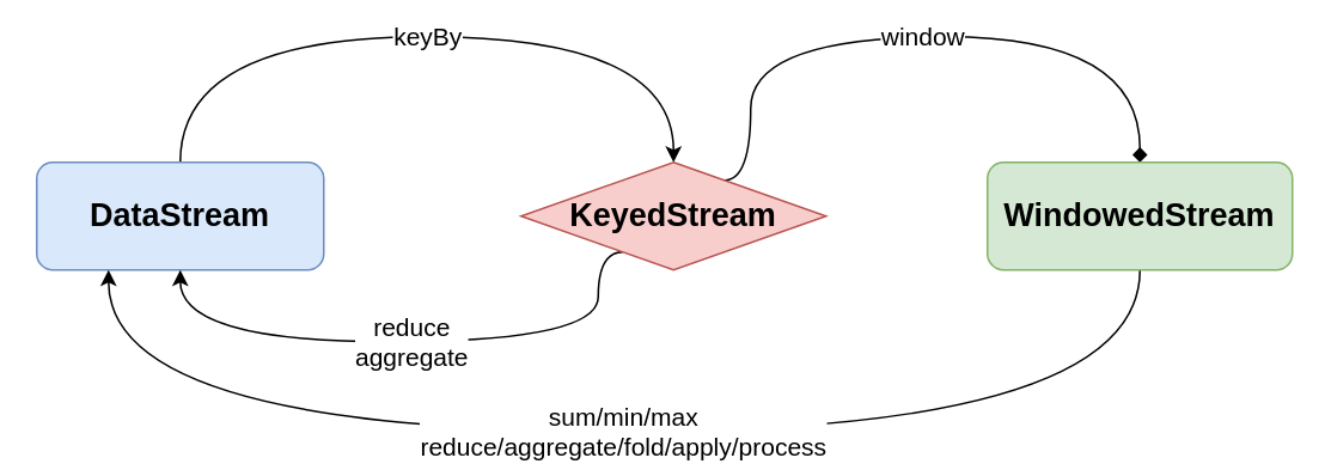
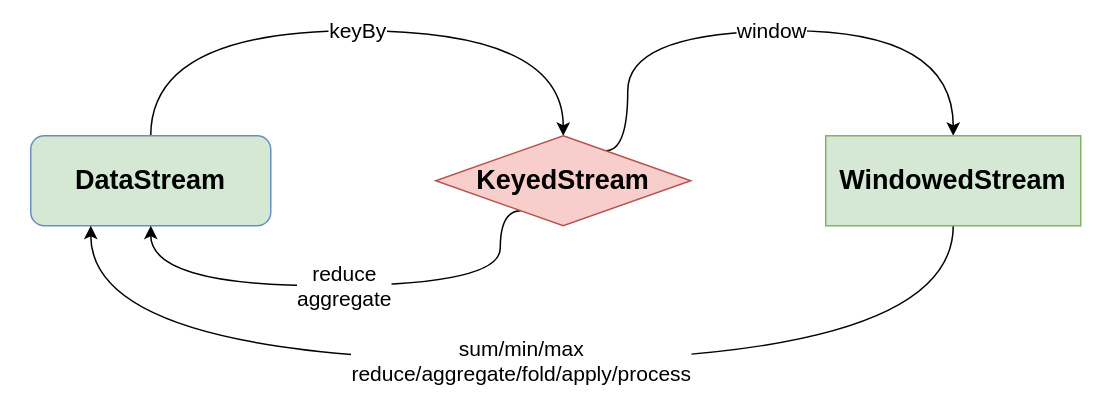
- <mxCell id="4" value="window" style="edgeStyle=orthogonalEdgeStyle;curved=1;orthogonalLoop=1;jettySize=auto;html=1;exitX=0.75;exitY=0;exitDx=0;exitDy=0;entryX=0.5;entryY=0;entryDx=0;entryDy=0;fontSize=14;endArrow=diamond;" parent="1" source="6" target="8" edge="1"><mxGeometry relative="1" as="geometry"><Array as="points"><mxPoint x="418" y="20" /><mxPoint x="635" y="20" /></Array></mxGeometry></mxCell>
+ <mxCell id="4" value="window" style="edgeStyle=orthogonalEdgeStyle;curved=1;orthogonalLoop=1;jettySize=auto;html=1;exitX=0.75;exitY=0;exitDx=0;exitDy=0;entryX=0.5;entryY=0;entryDx=0;entryDy=0;fontSize=14;" parent="1" source="6" target="8" edge="1"><mxGeometry relative="1" as="geometry"><Array as="points"><mxPoint x="418" y="20" /><mxPoint x="635" y="20" /></Array></mxGeometry></mxCell>
- <mxCell id="3" value="&lt;font style=&quot;font-size: 18px&quot;&gt;&lt;b&gt;DataStream&lt;/b&gt;&lt;/font&gt;" style="rounded=1;whiteSpace=wrap;html=1;fillColor=#dae8fc;strokeColor=#6c8ebf;" parent="1" vertex="1"><mxGeometry x="20" y="90" width="160" height="60" as="geometry" /></mxCell>
+ <mxCell id="3" value="&lt;font style=&quot;font-size: 18px&quot;&gt;&lt;b&gt;DataStream&lt;/b&gt;&lt;/font&gt;" style="rounded=1;whiteSpace=wrap;html=1;fillColor=#d5e8d4;strokeColor=#6c8ebf;" parent="1" vertex="1"><mxGeometry x="20" y="90" width="160" height="60" as="geometry" /></mxCell>
- <mxCell id="8" value="&lt;font style=&quot;font-size: 18px&quot;&gt;&lt;b&gt;WindowedStream&lt;/b&gt;&lt;/font&gt;" style="rounded=1;whiteSpace=wrap;html=1;fillColor=#d5e8d4;strokeColor=#82b366;" parent="1" vertex="1"><mxGeometry x="550" y="90" width="170" height="60" as="geometry" /></mxCell>
+ <mxCell id="8" value="&lt;font style=&quot;font-size: 18px&quot;&gt;&lt;b&gt;WindowedStream&lt;/b&gt;&lt;/font&gt;" style="whiteSpace=wrap;html=1;fillColor=#d5e8d4;strokeColor=#82b366;rounded=0;" parent="1" vertex="1"><mxGeometry x="550" y="90" width="170" height="60" as="geometry" /></mxCell>
